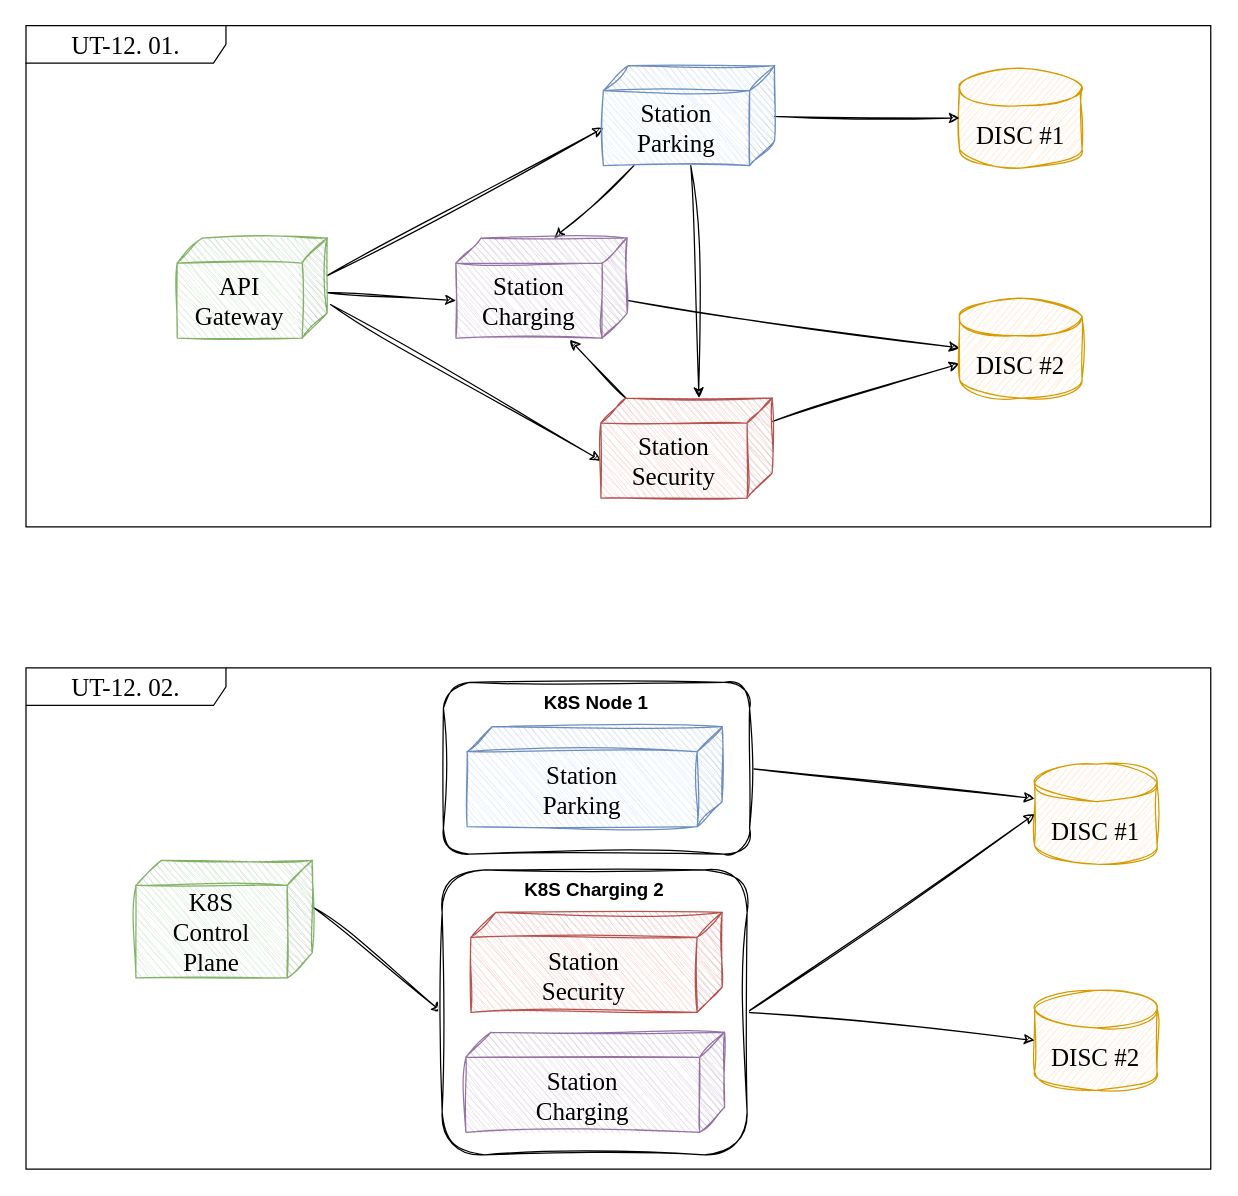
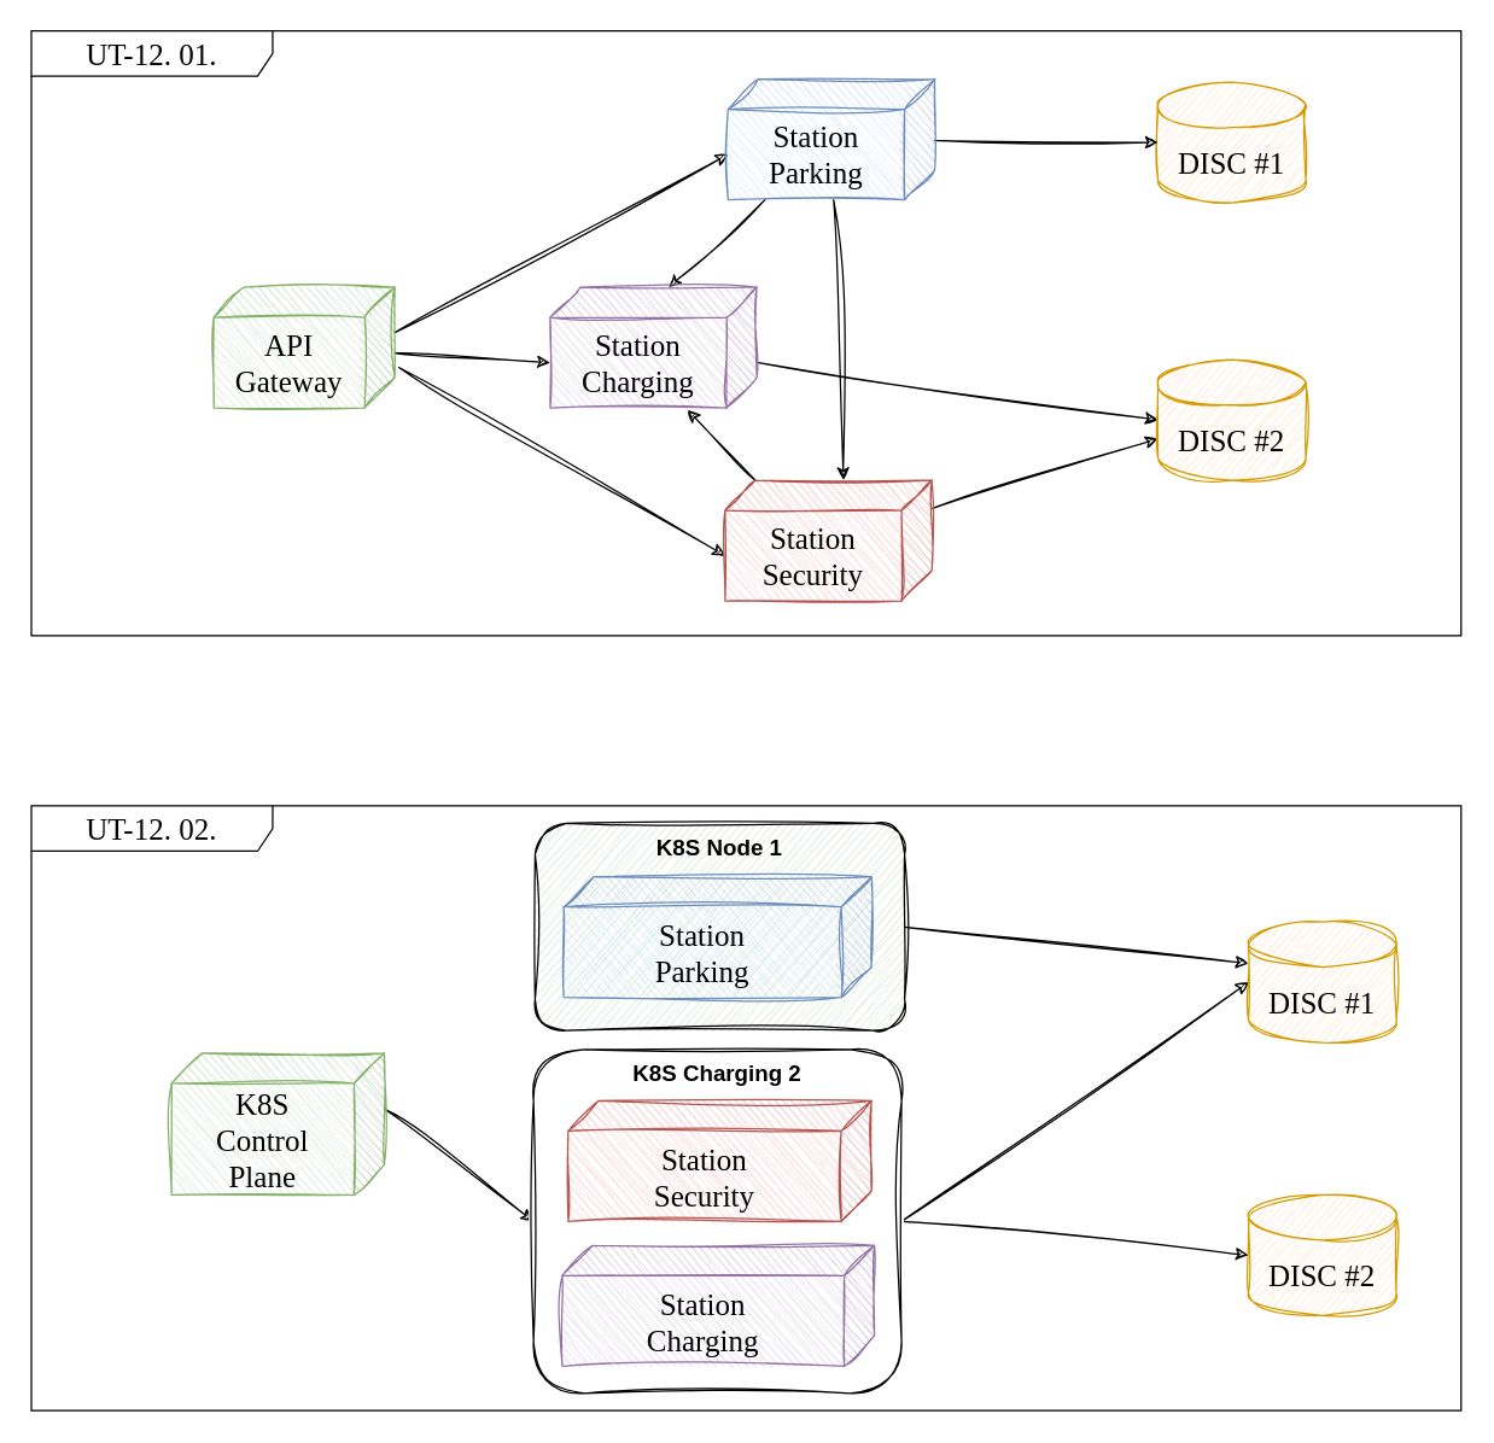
- <mxCell id="27" value="K8S Node 1" style="rounded=1;whiteSpace=wrap;html=1;sketch=1;curveFitting=1;jiggle=2;verticalAlign=top;fontSize=15;fontStyle=1" vertex="1" parent="1"><mxGeometry x="354" y="545.5" width="245" height="137.5" as="geometry" /></mxCell>
+ <mxCell id="27" value="K8S Node 1" style="rounded=1;whiteSpace=wrap;html=1;sketch=1;curveFitting=1;jiggle=2;verticalAlign=top;fontSize=15;fontStyle=1;fillColor=#d5e8d4;" vertex="1" parent="1"><mxGeometry x="354" y="545.5" width="245" height="137.5" as="geometry" /></mxCell>
- <mxCell id="21" value="K8S&lt;br&gt;Control&lt;br&gt;Plane" style="shape=cube;whiteSpace=wrap;html=1;boundedLbl=1;backgroundOutline=1;darkOpacity=0.05;darkOpacity2=0.1;sketch=1;hachureGap=4;jiggle=2;curveFitting=1;fontFamily=Architects Daughter;fontSource=https%3A%2F%2Ffonts.googleapis.com%2Fcss%3Ffamily%3DArchitects%2BDaughter;fontSize=20;direction=east;flipH=1;fillColor=#d5e8d4;strokeColor=#82b366;" vertex="1" parent="1"><mxGeometry x="108" y="688" width="141" height="94" as="geometry" /></mxCell>
+ <mxCell id="21" value="K8S&lt;br&gt;Control&lt;br&gt;Plane" style="shape=cube;whiteSpace=wrap;html=1;boundedLbl=1;backgroundOutline=1;darkOpacity=0.05;darkOpacity2=0.1;sketch=1;hachureGap=4;jiggle=2;curveFitting=1;fontFamily=Architects Daughter;fontSource=https%3A%2F%2Ffonts.googleapis.com%2Fcss%3Ffamily%3DArchitects%2BDaughter;fontSize=20;direction=east;flipH=1;fillColor=#d5e8d4;strokeColor=#82b366;" vertex="1" parent="1"><mxGeometry x="113" y="698" width="141" height="94" as="geometry" /></mxCell>
